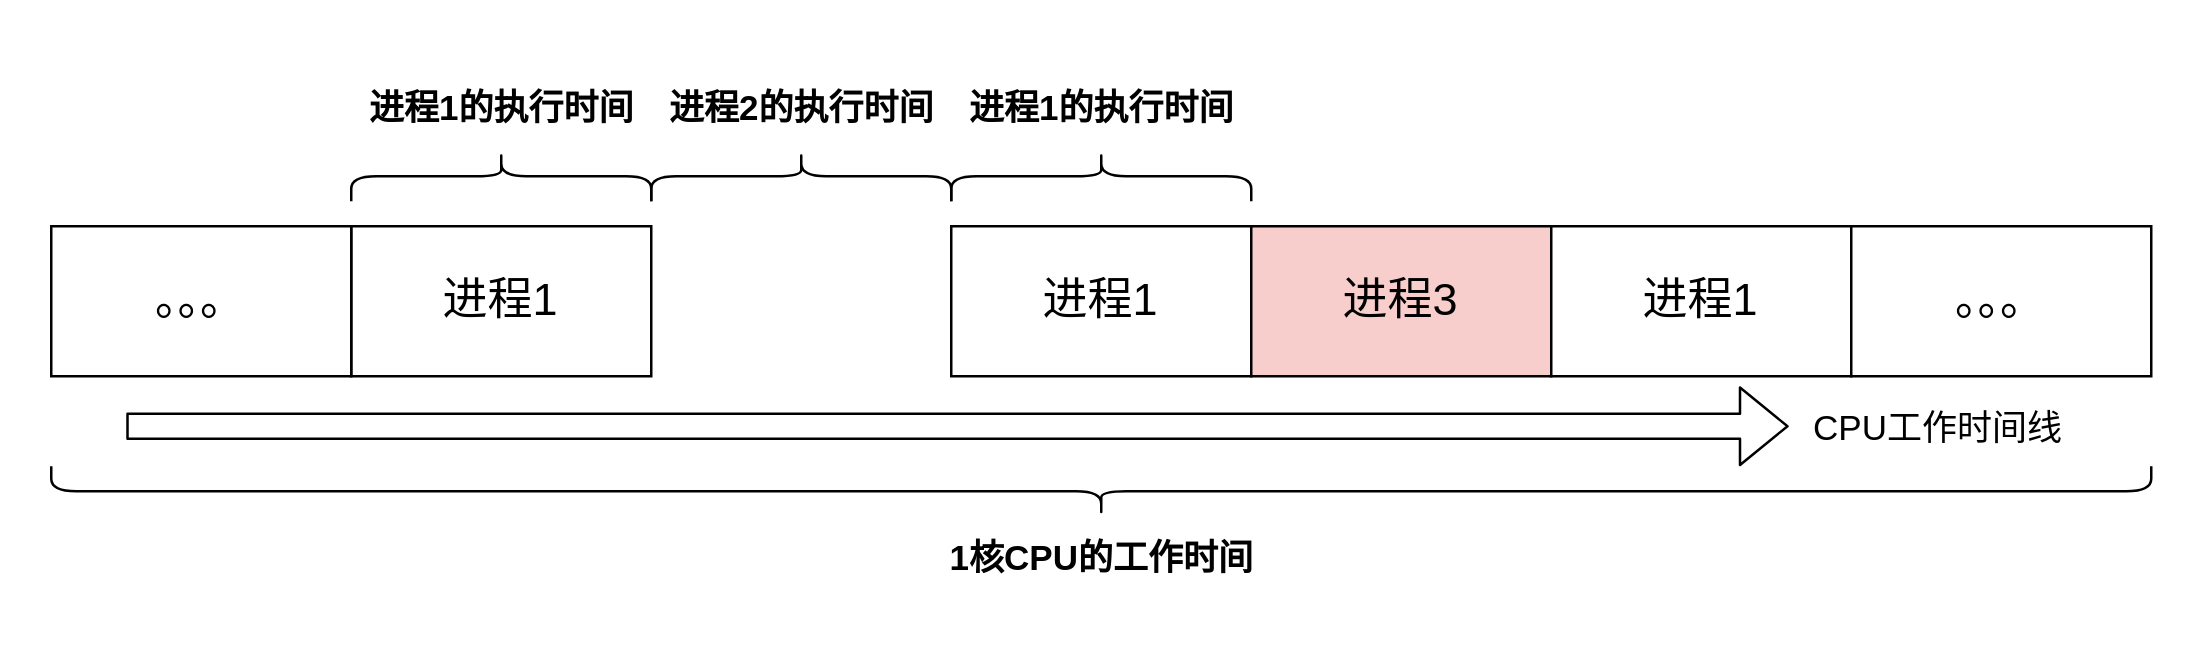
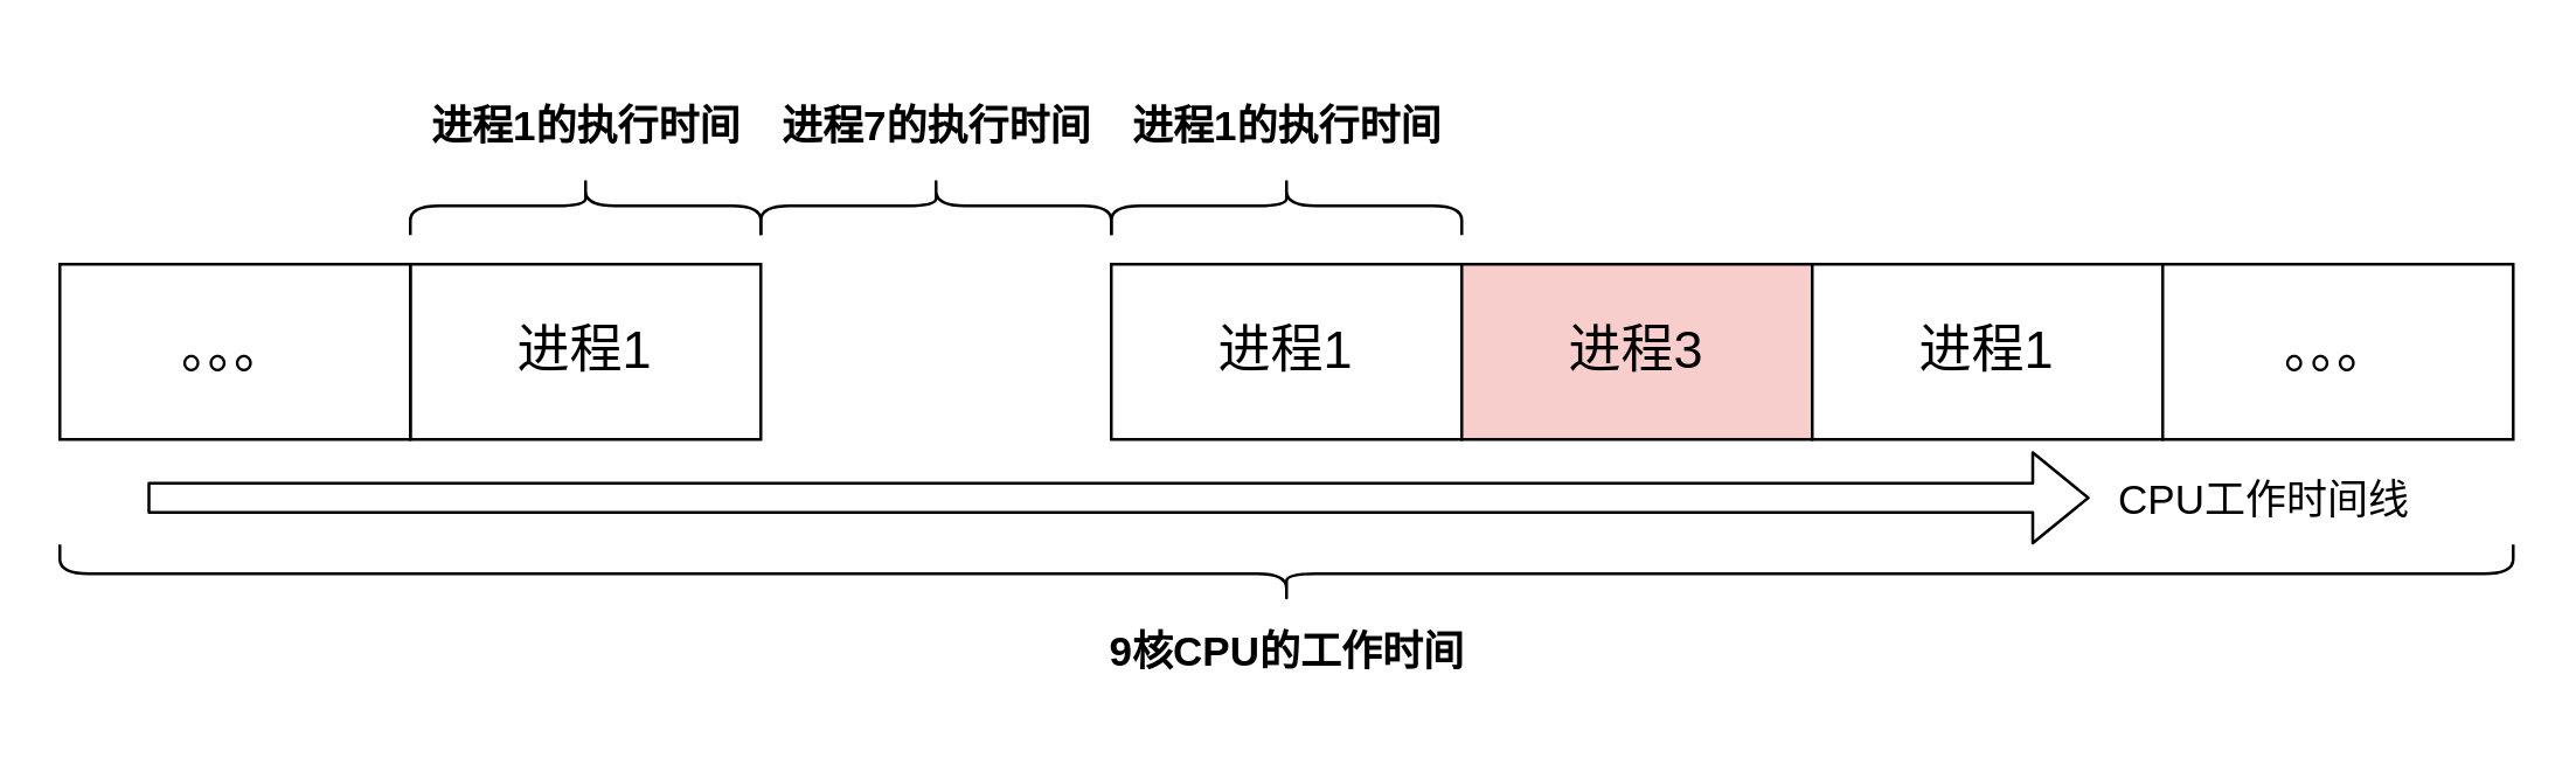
- <mxCell id="11" value="&lt;font style=&quot;font-size: 14px;&quot;&gt;进程2的执行时间&lt;/font&gt;" style="text;strokeColor=none;fillColor=none;html=1;fontSize=24;fontStyle=1;verticalAlign=middle;align=center;" vertex="1" parent="1"><mxGeometry x="270" y="20" width="100" height="40" as="geometry" /></mxCell>
+ <mxCell id="11" value="&lt;font style=&quot;font-size: 14px;&quot;&gt;进程7的执行时间&lt;/font&gt;" style="text;strokeColor=none;fillColor=none;html=1;fontSize=24;fontStyle=1;verticalAlign=middle;align=center;" vertex="1" parent="1"><mxGeometry x="270" y="20" width="100" height="40" as="geometry" /></mxCell>
- <mxCell id="9" value="&lt;font style=&quot;font-size: 14px;&quot;&gt;1核CPU的工作时间&lt;/font&gt;" style="text;strokeColor=none;fillColor=none;html=1;fontSize=24;fontStyle=1;verticalAlign=middle;align=center;" vertex="1" parent="1"><mxGeometry x="365" y="200" width="150" height="40" as="geometry" /></mxCell>
+ <mxCell id="9" value="&lt;font style=&quot;font-size: 14px;&quot;&gt;9核CPU的工作时间&lt;/font&gt;" style="text;strokeColor=none;fillColor=none;html=1;fontSize=24;fontStyle=1;verticalAlign=middle;align=center;" vertex="1" parent="1"><mxGeometry x="365" y="200" width="150" height="40" as="geometry" /></mxCell>
